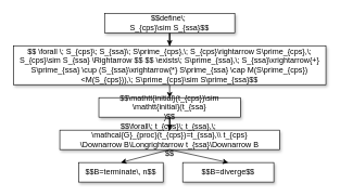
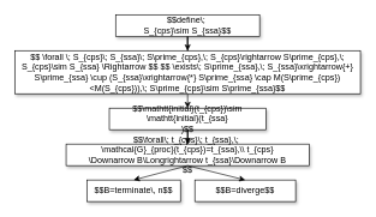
- <mxCell id="8" value="$$B=diverge$$" style="rounded=0;whiteSpace=wrap;html=1;shadow=1;" parent="1" vertex="1"><mxGeometry x="280" y="250" width="140" height="30" as="geometry" /></mxCell>
+ <mxCell id="8" value="$$B=diverge$$" style="rounded=0;whiteSpace=wrap;html=1;shadow=1;" parent="1" vertex="1"><mxGeometry x="270" y="250" width="140" height="30" as="geometry" /></mxCell>
